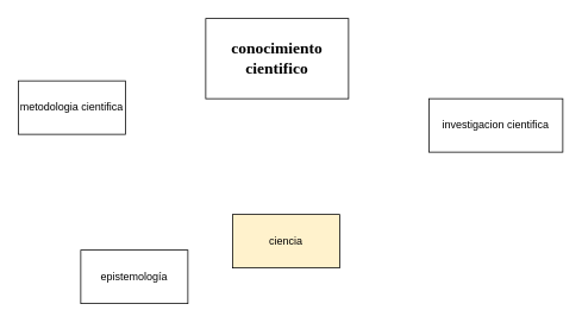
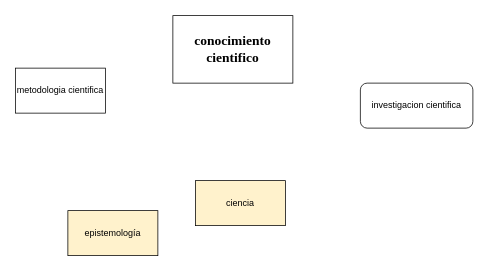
- <mxCell id="4" value="investigacion cientifica" style="rounded=0;whiteSpace=wrap;html=1;" vertex="1" parent="1"><mxGeometry x="480" y="110" width="150" height="60" as="geometry" /></mxCell>
+ <mxCell id="4" value="investigacion cientifica" style="whiteSpace=wrap;html=1;rounded=1;" vertex="1" parent="1"><mxGeometry x="480" y="110" width="150" height="60" as="geometry" /></mxCell>
- <mxCell id="6" value="epistemología" style="rounded=0;whiteSpace=wrap;html=1;" vertex="1" parent="1"><mxGeometry x="90" y="280" width="120" height="60" as="geometry" /></mxCell>
+ <mxCell id="6" value="epistemología" style="rounded=0;whiteSpace=wrap;html=1;fillColor=#fff2cc;" vertex="1" parent="1"><mxGeometry x="90" y="280" width="120" height="60" as="geometry" /></mxCell>
